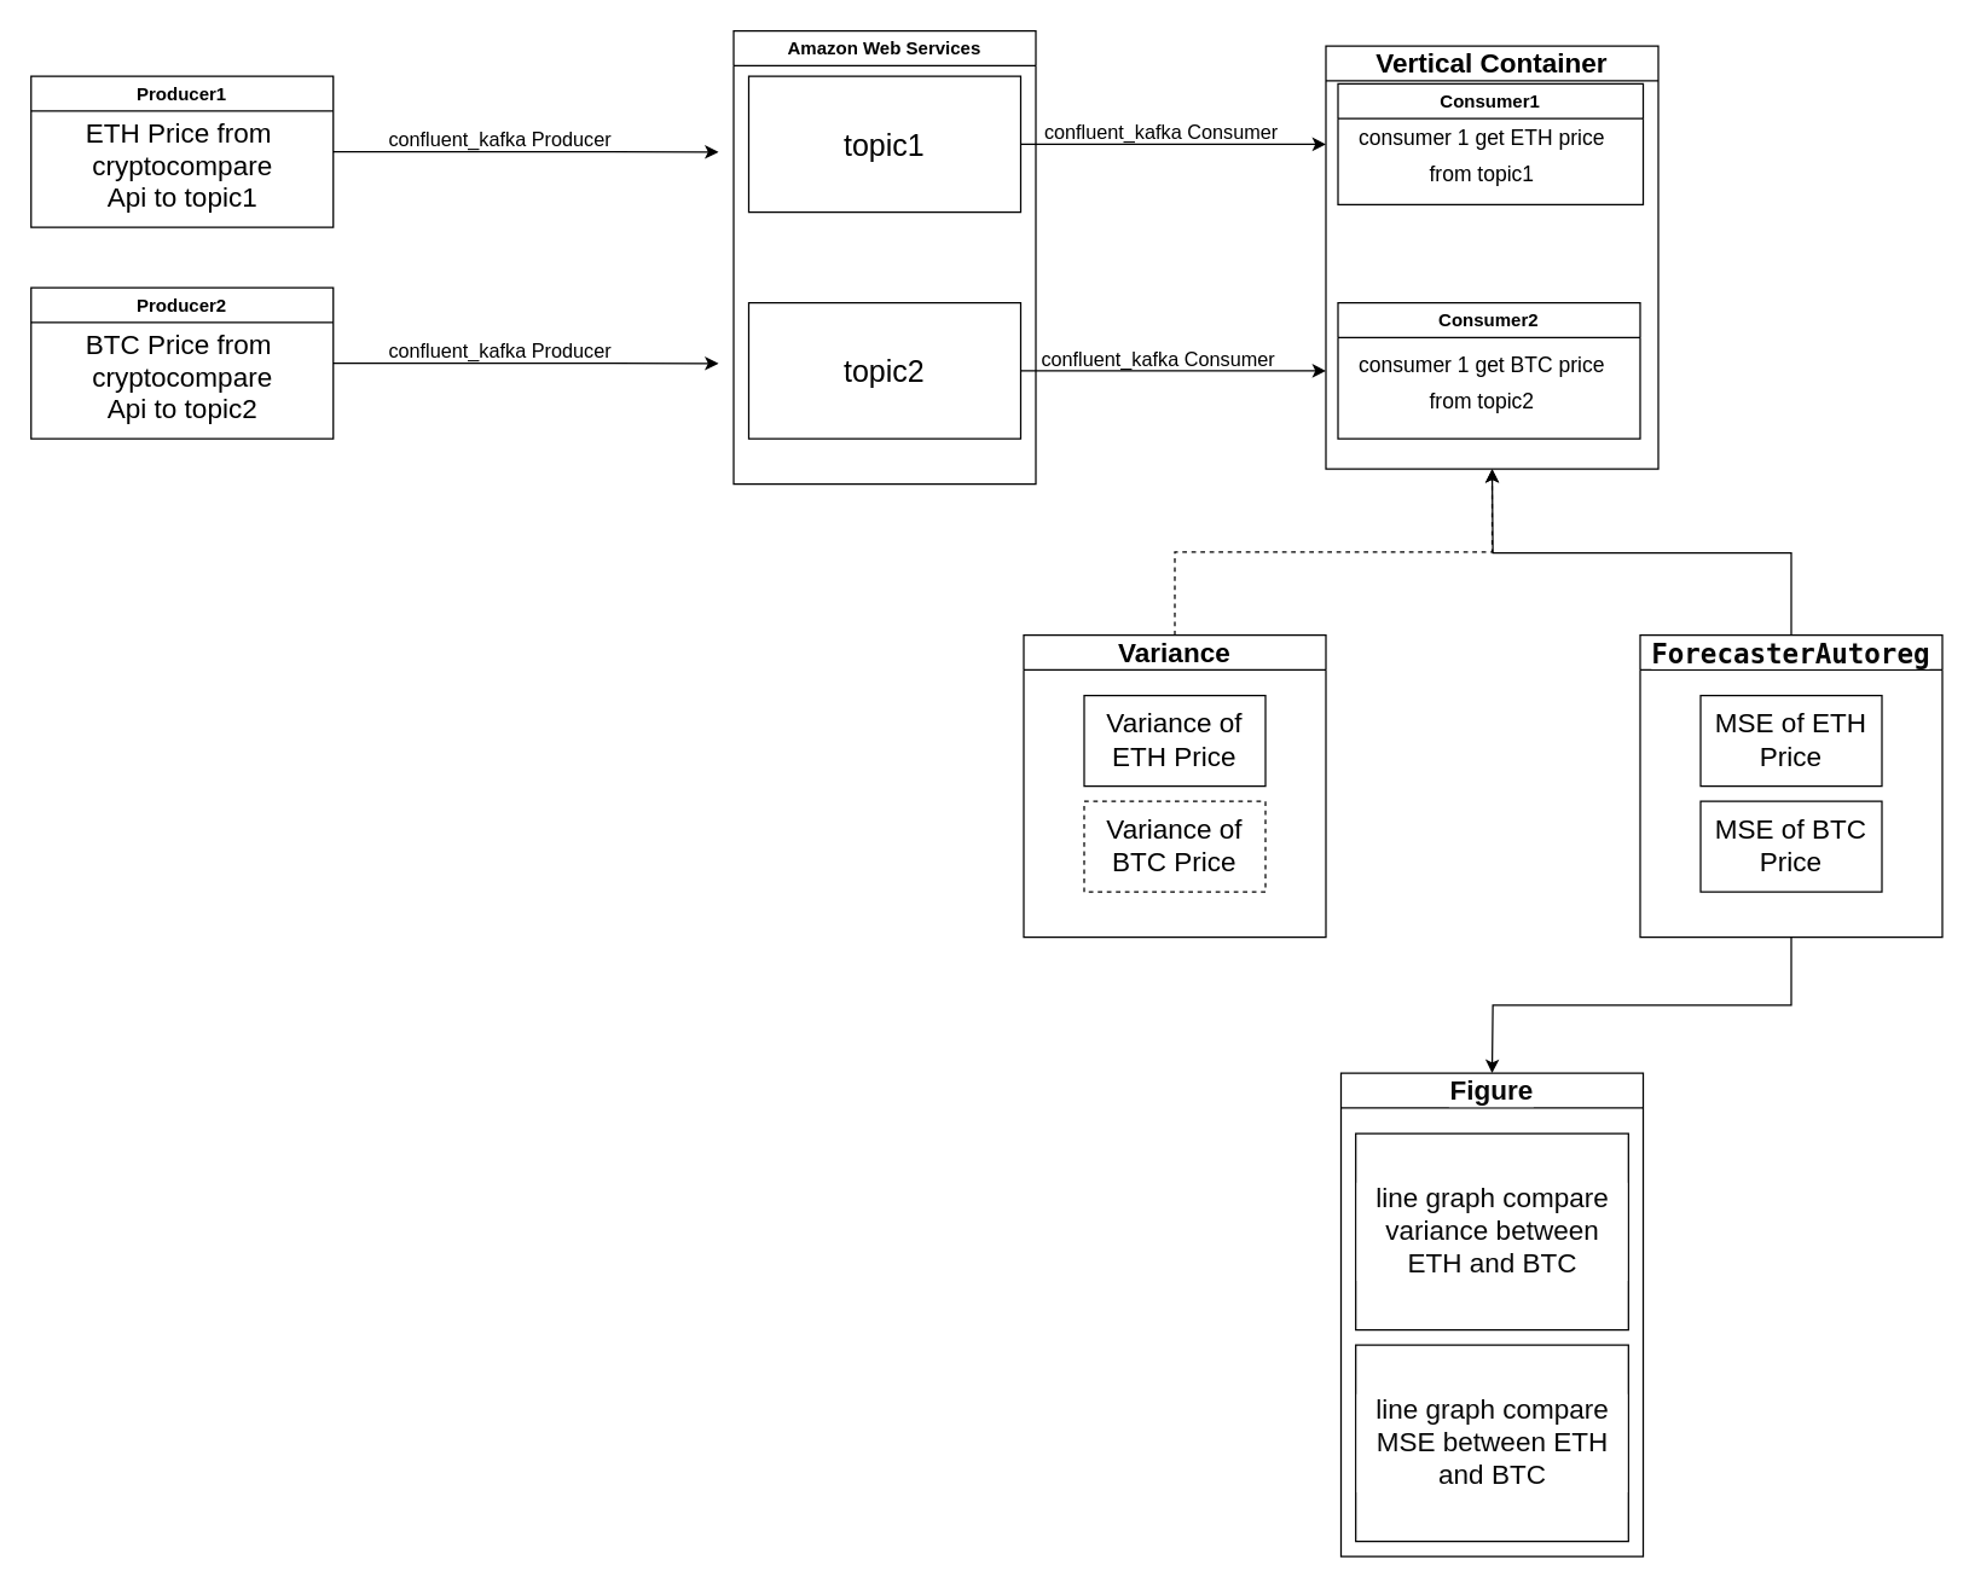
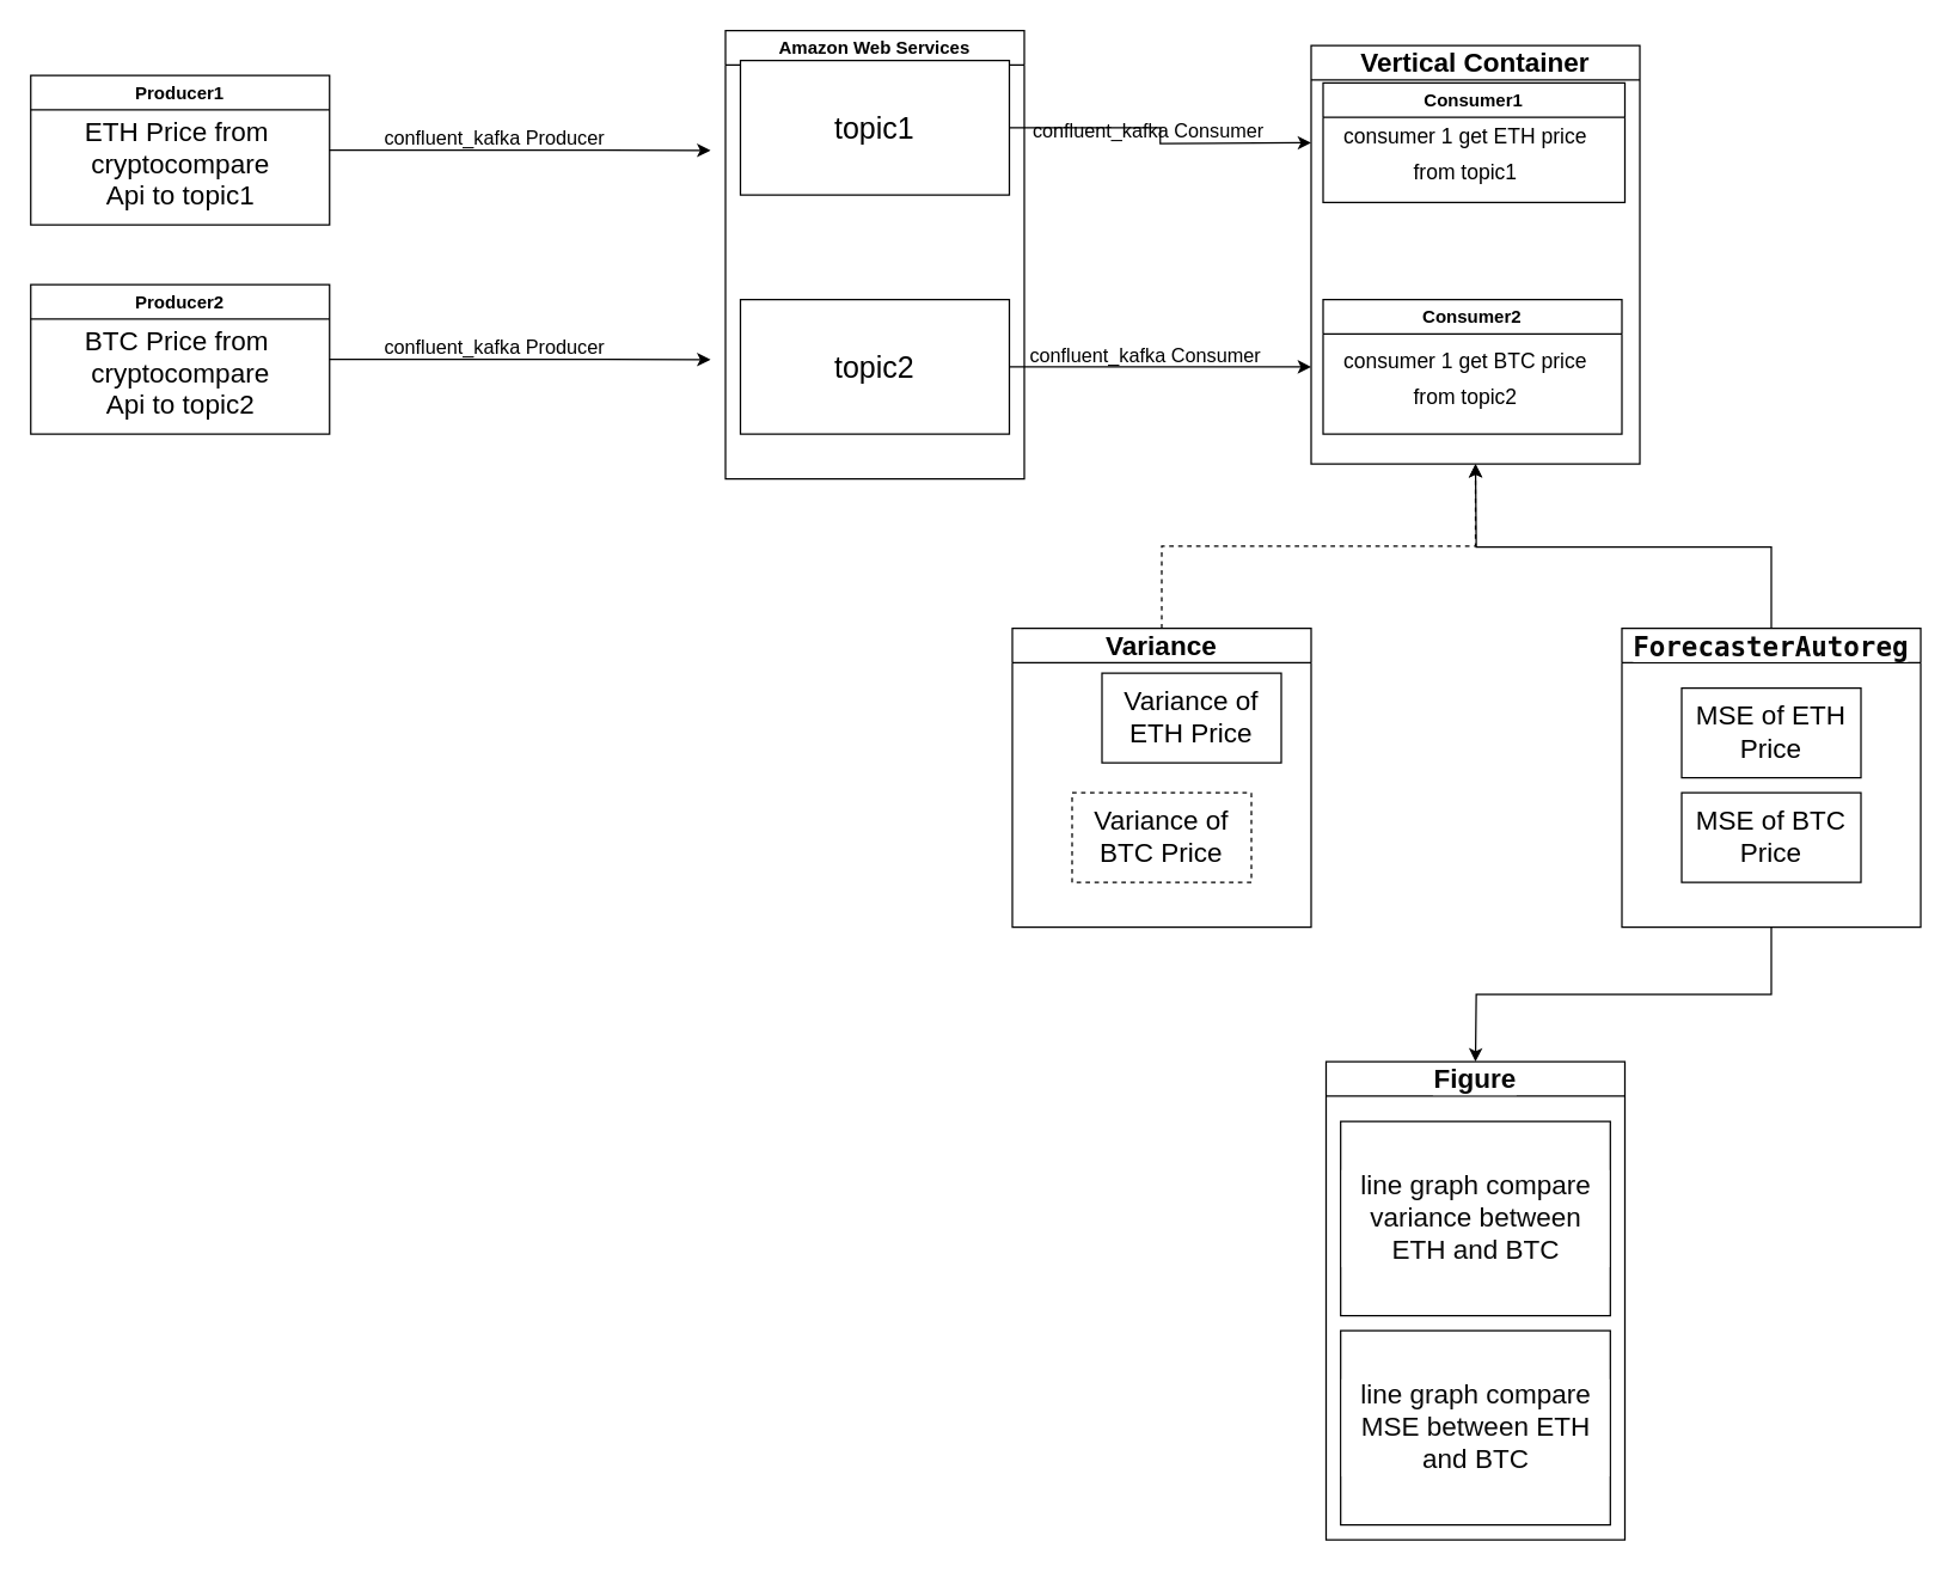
- <mxCell id="7" value="&lt;font style=&quot;font-size: 20px;&quot;&gt;topic1&lt;/font&gt;" style="whiteSpace=wrap;html=1;fontSize=13;" vertex="1" parent="5"><mxGeometry x="10" y="30" width="180" height="90" as="geometry" /></mxCell>
+ <mxCell id="7" value="&lt;font style=&quot;font-size: 20px;&quot;&gt;topic1&lt;/font&gt;" style="whiteSpace=wrap;html=1;fontSize=13;" vertex="1" parent="5"><mxGeometry x="10" y="20" width="180" height="90" as="geometry" /></mxCell>
- <mxCell id="24" value="Variance of ETH Price" style="whiteSpace=wrap;html=1;fontSize=18;align=center;" vertex="1" parent="22"><mxGeometry x="40" y="40" width="120" height="60" as="geometry" /></mxCell>
+ <mxCell id="24" value="Variance of ETH Price" style="whiteSpace=wrap;html=1;fontSize=18;align=center;" vertex="1" parent="22"><mxGeometry x="60" y="30" width="120" height="60" as="geometry" /></mxCell>
